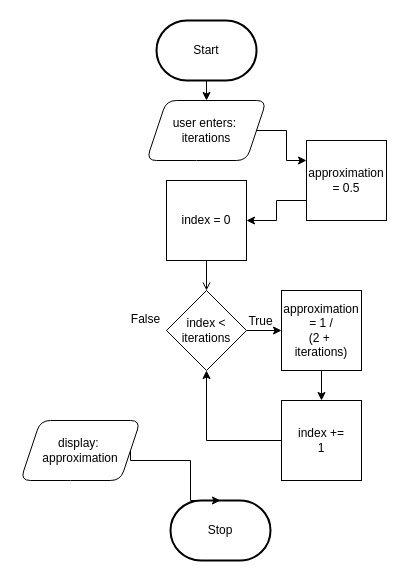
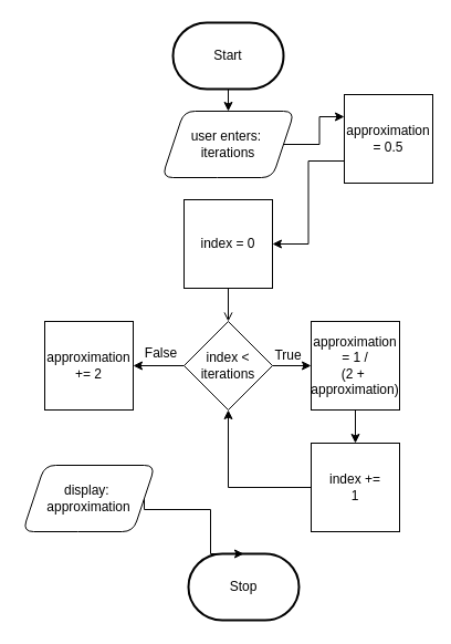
- <mxCell id="16" value="approximation&lt;br&gt;= 0.5" style="whiteSpace=wrap;html=1;aspect=fixed;rounded=0;" vertex="1" parent="1"><mxGeometry x="306" y="140" width="80" height="80" as="geometry" /></mxCell>
+ <mxCell id="16" value="approximation&lt;br&gt;= 0.5" style="whiteSpace=wrap;html=1;aspect=fixed;rounded=0;" vertex="1" parent="1"><mxGeometry x="311" y="85" width="80" height="80" as="geometry" /></mxCell>
+ <mxCell id="20" value="approximation&lt;br&gt;+= 2" style="whiteSpace=wrap;html=1;aspect=fixed;rounded=0;" vertex="1" parent="1"><mxGeometry x="40" y="290" width="80" height="80" as="geometry" /></mxCell>
+ <mxCell id="10" style="edgeStyle=orthogonalEdgeStyle;rounded=0;html=1;exitX=0;exitY=0.5;exitDx=0;exitDy=0;entryX=1;entryY=0.5;entryDx=0;entryDy=0;" edge="1" parent="1" source="11" target="20"><mxGeometry relative="1" as="geometry"><mxPoint x="116" y="330" as="targetPoint" /></mxGeometry></mxCell>
- <mxCell id="14" value="approximation&lt;br&gt;= 1 /&lt;br&gt;(2 +&amp;nbsp;&lt;br&gt;iterations)" style="whiteSpace=wrap;html=1;aspect=fixed;rounded=0;" vertex="1" parent="1"><mxGeometry x="281" y="290" width="80" height="80" as="geometry" /></mxCell>
+ <mxCell id="14" value="approximation&lt;br&gt;= 1 /&lt;br&gt;(2 +&amp;nbsp;&lt;br&gt;approximation)" style="whiteSpace=wrap;html=1;aspect=fixed;rounded=0;" vertex="1" parent="1"><mxGeometry x="281" y="290" width="80" height="80" as="geometry" /></mxCell>
